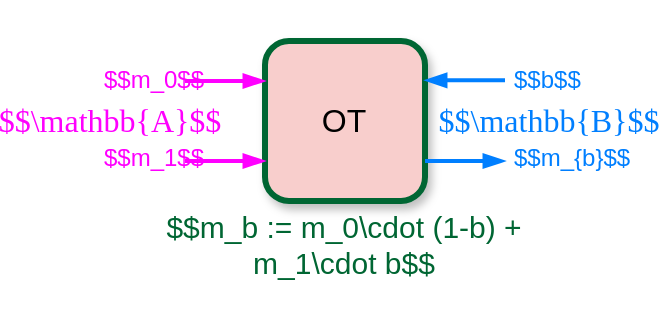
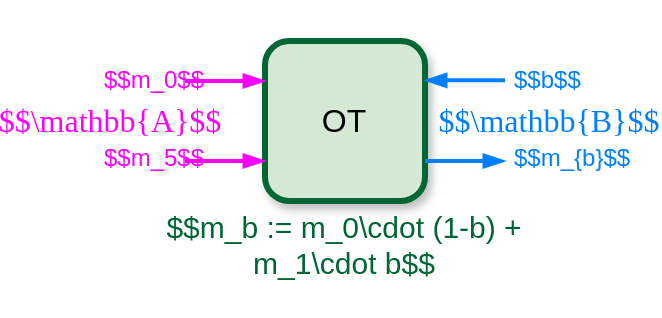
- <mxCell id="2" value="&lt;font style=&quot;font-size: 16px;&quot;&gt;OT&lt;/font&gt;" style="rounded=1;whiteSpace=wrap;html=1;strokeWidth=3;shadow=1;fillColor=#f8cecc;strokeColor=#006633;" vertex="1" parent="1"><mxGeometry x="112" y="20" width="80" height="80" as="geometry" /></mxCell>
+ <mxCell id="2" value="&lt;font style=&quot;font-size: 16px;&quot;&gt;OT&lt;/font&gt;" style="rounded=1;whiteSpace=wrap;html=1;strokeWidth=3;shadow=1;fillColor=#d5e8d4;strokeColor=#006633;" vertex="1" parent="1"><mxGeometry x="112" y="20" width="80" height="80" as="geometry" /></mxCell>
- <mxCell id="6" value="$$m_1$$" style="text;html=1;align=center;verticalAlign=middle;whiteSpace=wrap;rounded=0;fontFamily=Helvetica;fontSize=12;fontColor=#FF00FF;" vertex="1" parent="1"><mxGeometry x="42" y="64" width="30" height="30" as="geometry" /></mxCell>
+ <mxCell id="6" value="$$m_5$$" style="text;html=1;align=center;verticalAlign=middle;whiteSpace=wrap;rounded=0;fontFamily=Helvetica;fontSize=12;fontColor=#FF00FF;" vertex="1" parent="1"><mxGeometry x="42" y="64" width="30" height="30" as="geometry" /></mxCell>
